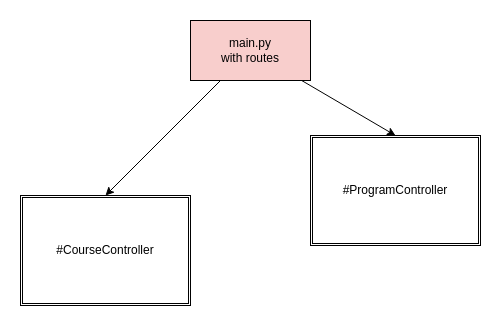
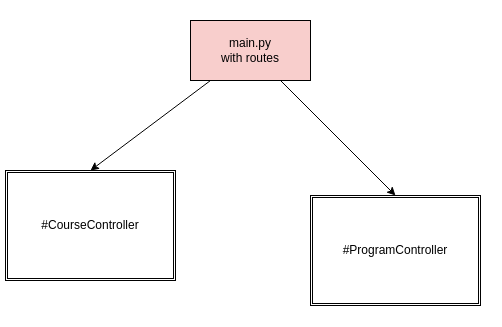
- <mxCell id="5" value="#ProgramController" style="shape=ext;double=1;rounded=0;whiteSpace=wrap;html=1;" parent="1" vertex="1"><mxGeometry x="310" y="135" width="170" height="110" as="geometry" /></mxCell>
+ <mxCell id="5" value="#ProgramController" style="shape=ext;double=1;rounded=0;whiteSpace=wrap;html=1;" parent="1" vertex="1"><mxGeometry x="310" y="195" width="170" height="110" as="geometry" /></mxCell>
- <mxCell id="6" value="#CourseController" style="shape=ext;double=1;rounded=0;whiteSpace=wrap;html=1;" parent="1" vertex="1"><mxGeometry x="20" y="195" width="170" height="110" as="geometry" /></mxCell>
+ <mxCell id="6" value="#CourseController" style="shape=ext;double=1;rounded=0;whiteSpace=wrap;html=1;" parent="1" vertex="1"><mxGeometry x="5" y="170" width="170" height="110" as="geometry" /></mxCell>
